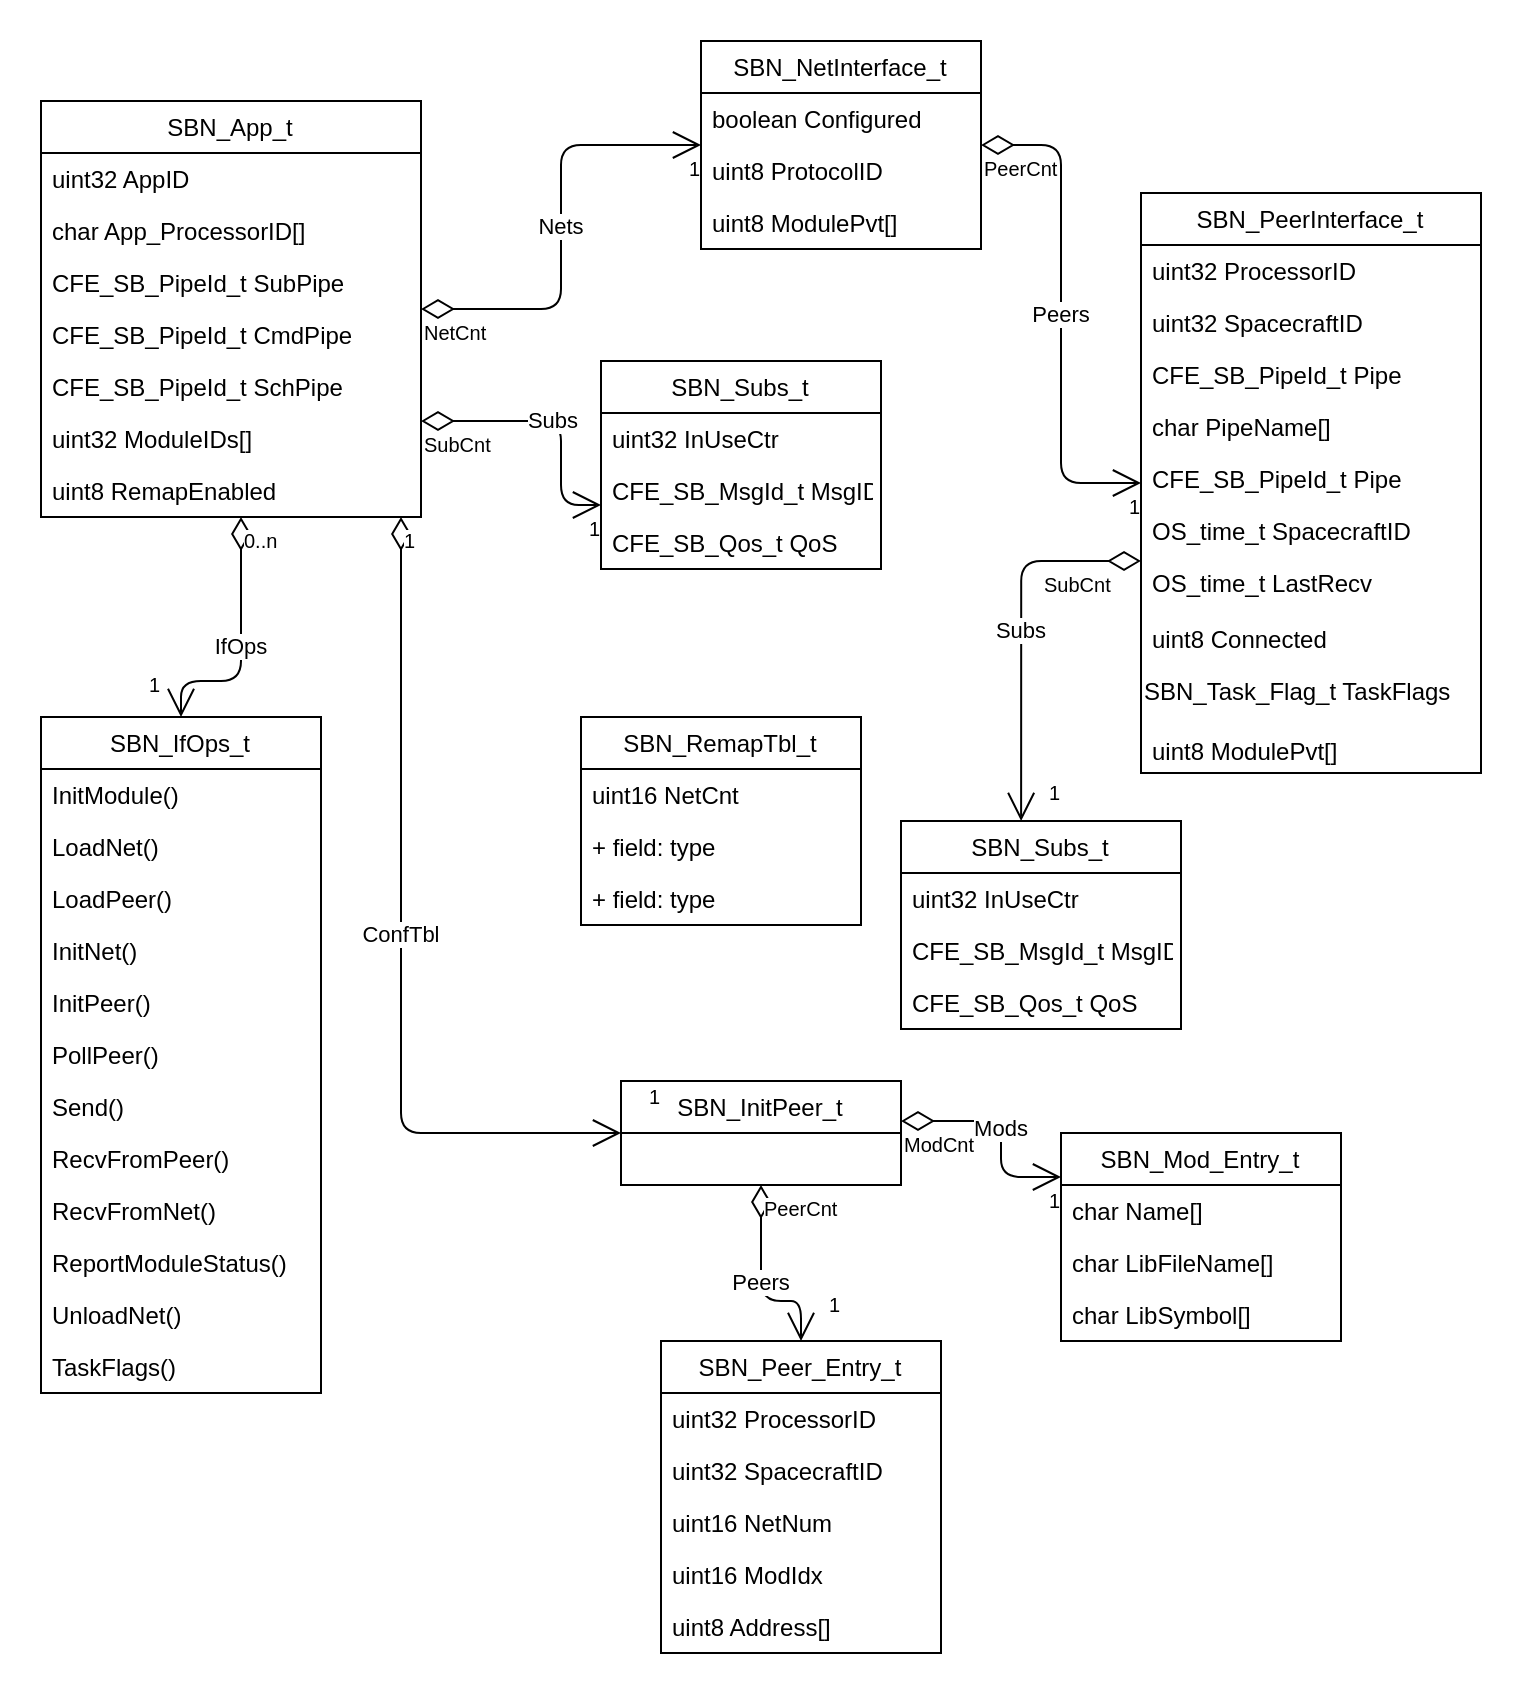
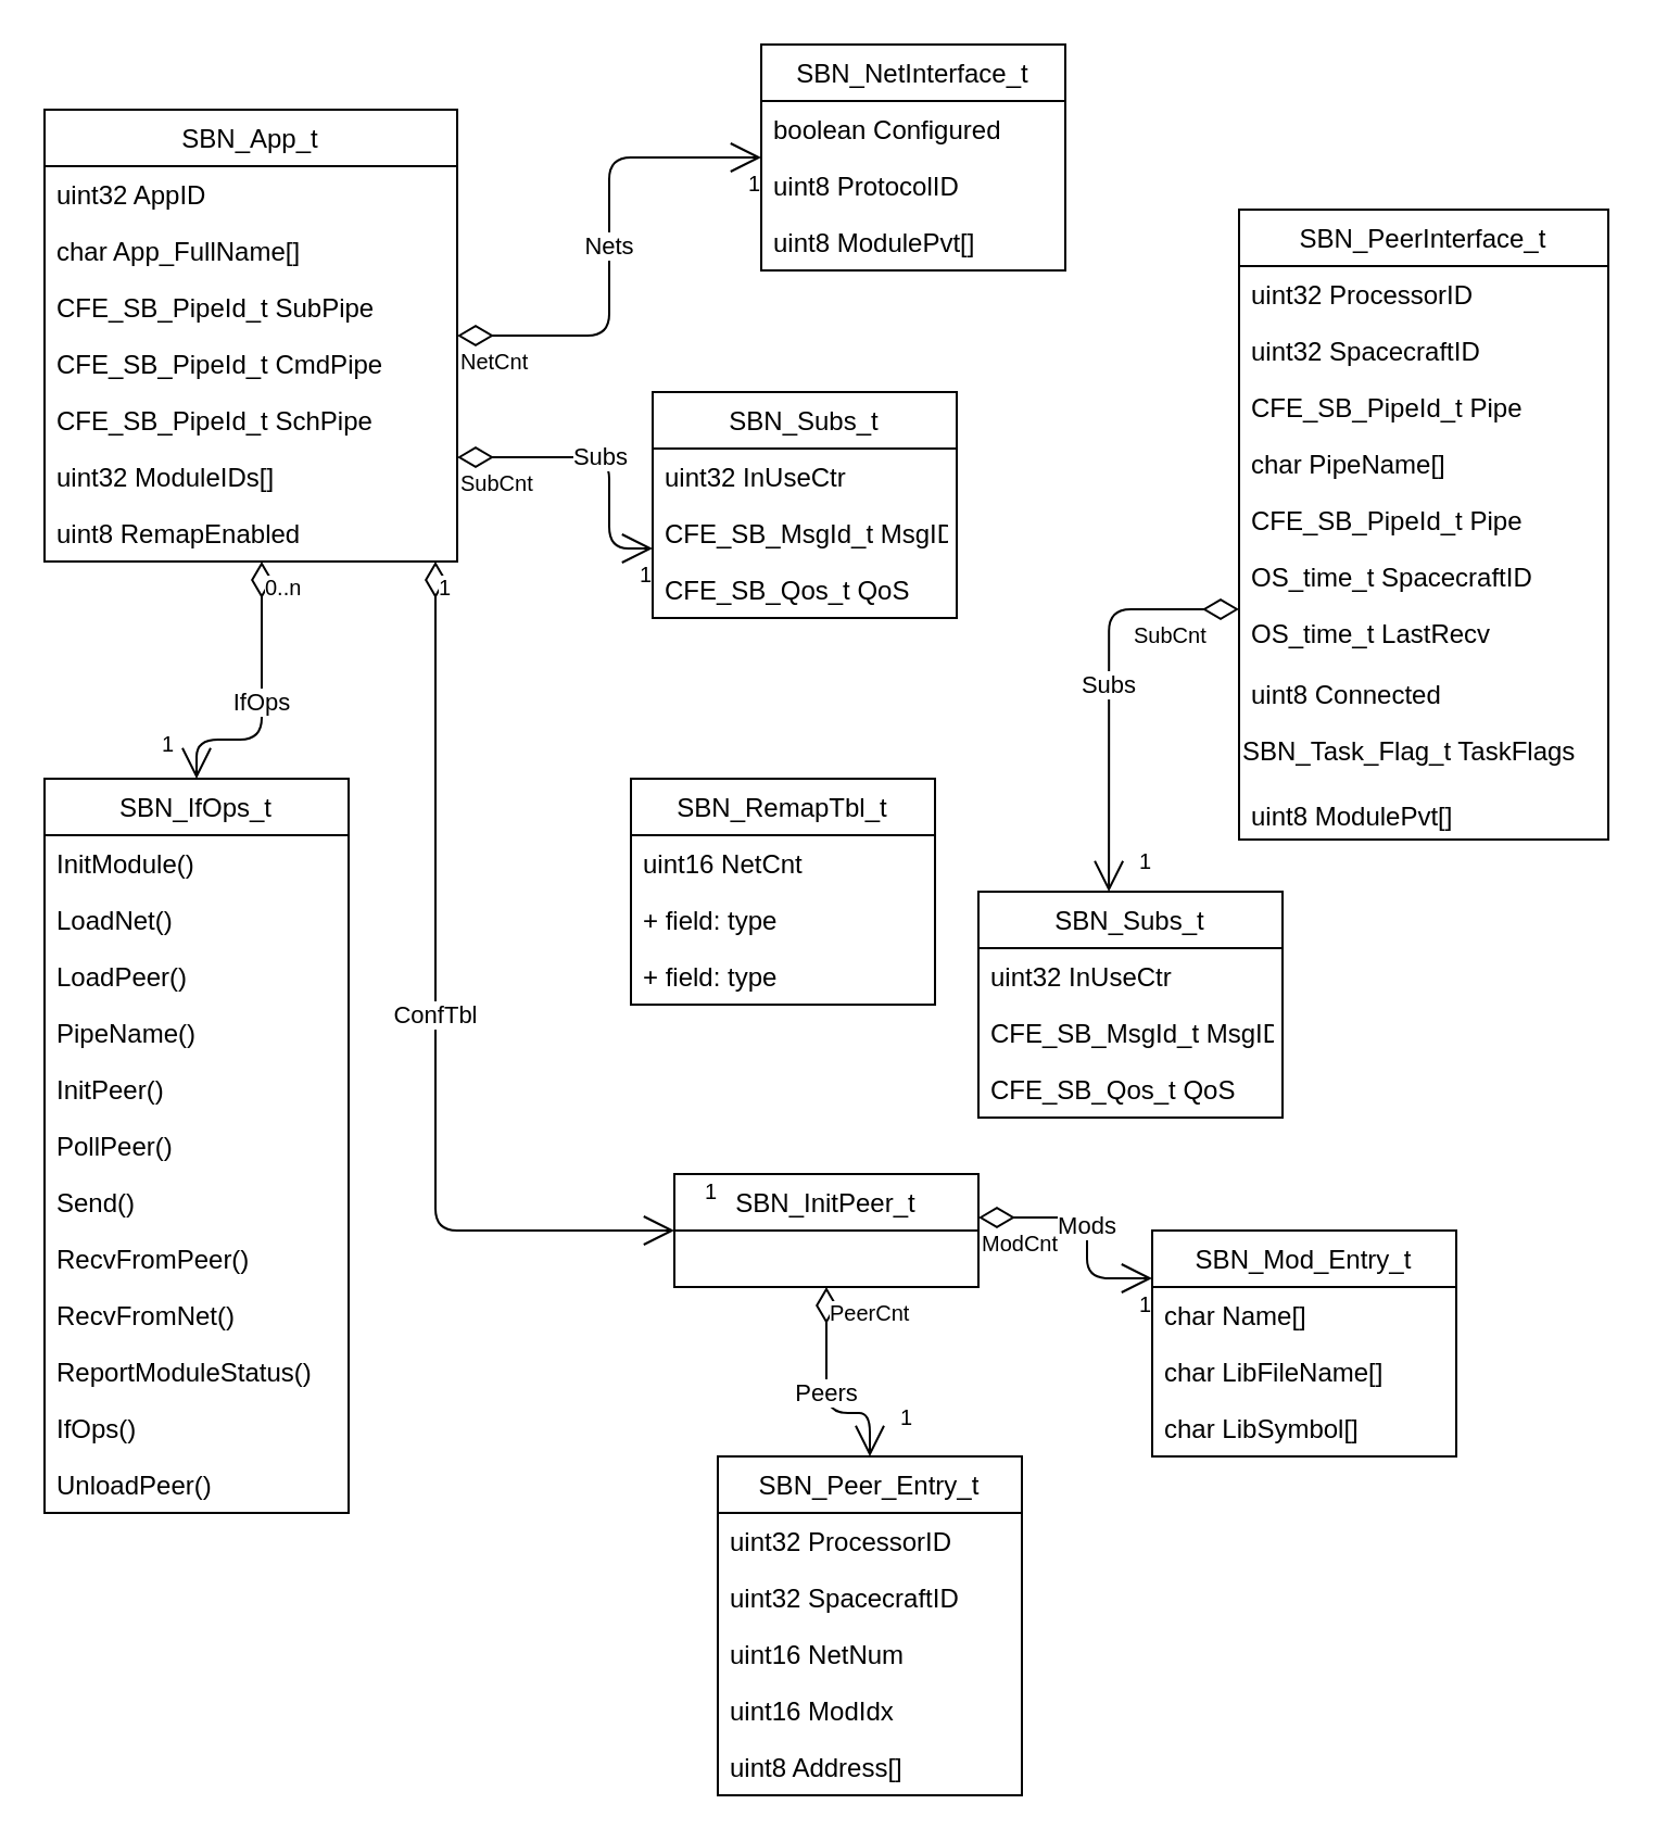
- <mxCell id="4" value="char App_ProcessorID[]" style="text;strokeColor=none;fillColor=none;align=left;verticalAlign=top;spacingLeft=4;spacingRight=4;overflow=hidden;rotatable=0;points=[[0,0.5],[1,0.5]];portConstraint=eastwest;" parent="2" vertex="1"><mxGeometry y="52" width="190" height="26" as="geometry" /></mxCell>
+ <mxCell id="4" value="char App_FullName[]" style="text;strokeColor=none;fillColor=none;align=left;verticalAlign=top;spacingLeft=4;spacingRight=4;overflow=hidden;rotatable=0;points=[[0,0.5],[1,0.5]];portConstraint=eastwest;" parent="2" vertex="1"><mxGeometry y="52" width="190" height="26" as="geometry" /></mxCell>
- <mxCell id="75" value="Peers" style="endArrow=open;html=1;endSize=12;startArrow=diamondThin;startSize=14;startFill=0;edgeStyle=orthogonalEdgeStyle;" parent="1" source="10" target="64" edge="1"><mxGeometry relative="1" as="geometry"><mxPoint x="220" y="164" as="sourcePoint" /><mxPoint x="360" y="82" as="targetPoint" /></mxGeometry></mxCell>
- <mxCell id="76" value="PeerCnt" style="resizable=0;html=1;align=left;verticalAlign=top;labelBackgroundColor=#ffffff;fontSize=10;" parent="75" connectable="0" vertex="1"><mxGeometry x="-1" relative="1" as="geometry" /></mxCell>
- <mxCell id="77" value="1" style="resizable=0;html=1;align=right;verticalAlign=top;labelBackgroundColor=#ffffff;fontSize=10;" parent="75" connectable="0" vertex="1"><mxGeometry x="1" relative="1" as="geometry" /></mxCell>
- <mxCell id="28" value="InitNet()" style="text;strokeColor=none;fillColor=none;align=left;verticalAlign=top;spacingLeft=4;spacingRight=4;overflow=hidden;rotatable=0;points=[[0,0.5],[1,0.5]];portConstraint=eastwest;" parent="24" vertex="1"><mxGeometry y="104" width="140" height="26" as="geometry" /></mxCell>
+ <mxCell id="28" value="PipeName()" style="text;strokeColor=none;fillColor=none;align=left;verticalAlign=top;spacingLeft=4;spacingRight=4;overflow=hidden;rotatable=0;points=[[0,0.5],[1,0.5]];portConstraint=eastwest;" parent="24" vertex="1"><mxGeometry y="104" width="140" height="26" as="geometry" /></mxCell>
- <mxCell id="35" value="UnloadNet()" style="text;strokeColor=none;fillColor=none;align=left;verticalAlign=top;spacingLeft=4;spacingRight=4;overflow=hidden;rotatable=0;points=[[0,0.5],[1,0.5]];portConstraint=eastwest;" parent="24" vertex="1"><mxGeometry y="286" width="140" height="26" as="geometry" /></mxCell>
+ <mxCell id="35" value="IfOps()" style="text;strokeColor=none;fillColor=none;align=left;verticalAlign=top;spacingLeft=4;spacingRight=4;overflow=hidden;rotatable=0;points=[[0,0.5],[1,0.5]];portConstraint=eastwest;" parent="24" vertex="1"><mxGeometry y="286" width="140" height="26" as="geometry" /></mxCell>
- <mxCell id="36" value="TaskFlags()" style="text;strokeColor=none;fillColor=none;align=left;verticalAlign=top;spacingLeft=4;spacingRight=4;overflow=hidden;rotatable=0;points=[[0,0.5],[1,0.5]];portConstraint=eastwest;" parent="24" vertex="1"><mxGeometry y="312" width="140" height="26" as="geometry" /></mxCell>
+ <mxCell id="36" value="UnloadPeer()" style="text;strokeColor=none;fillColor=none;align=left;verticalAlign=top;spacingLeft=4;spacingRight=4;overflow=hidden;rotatable=0;points=[[0,0.5],[1,0.5]];portConstraint=eastwest;" parent="24" vertex="1"><mxGeometry y="312" width="140" height="26" as="geometry" /></mxCell>
